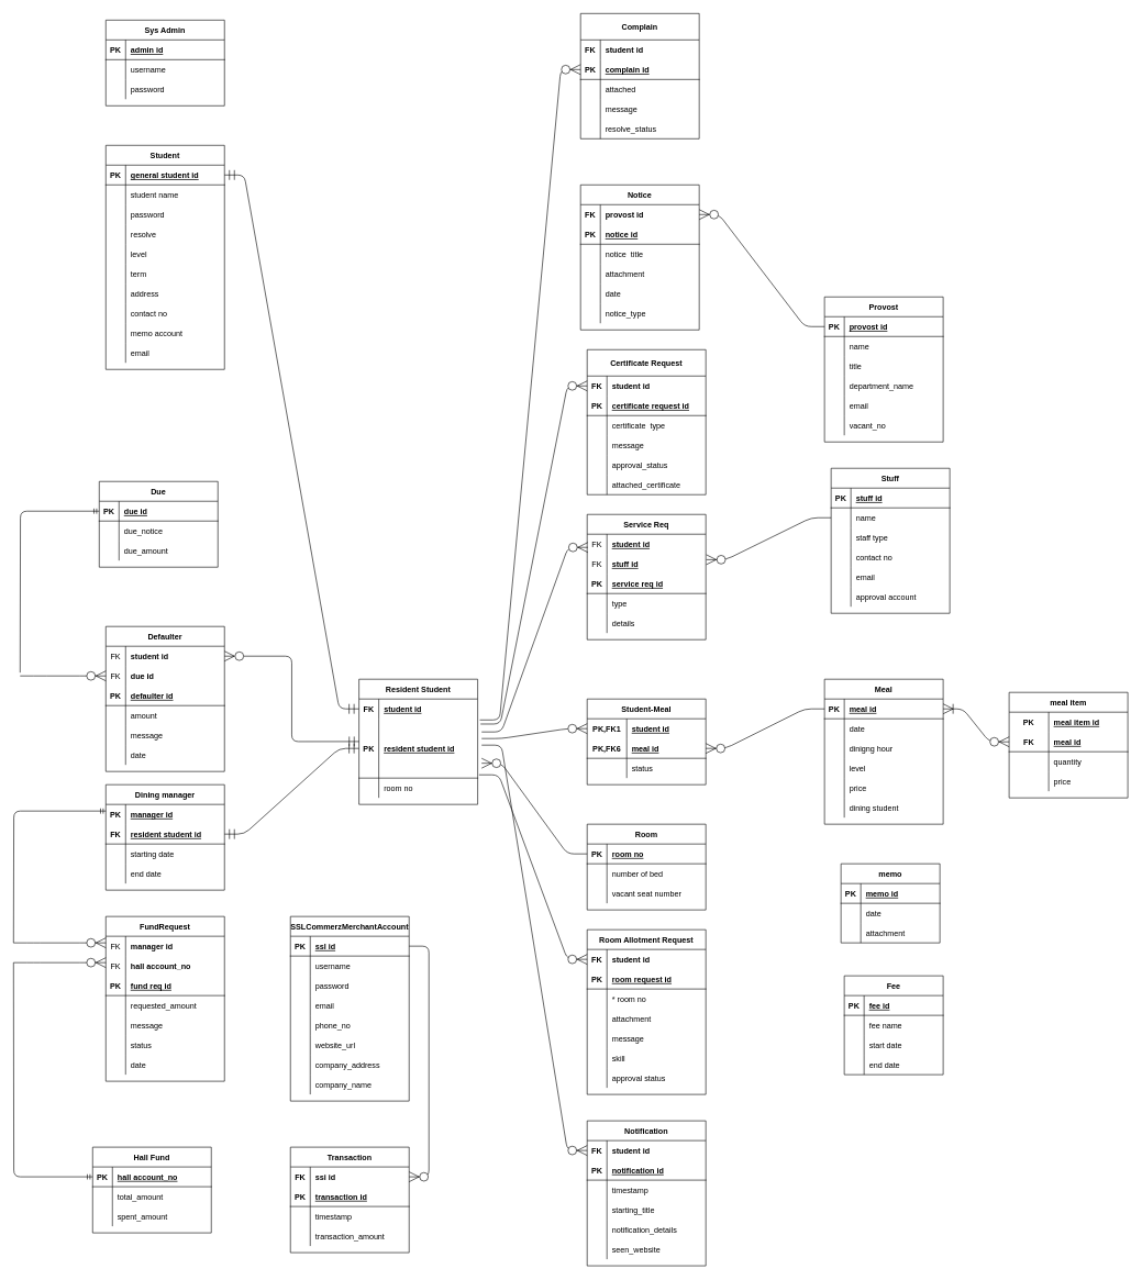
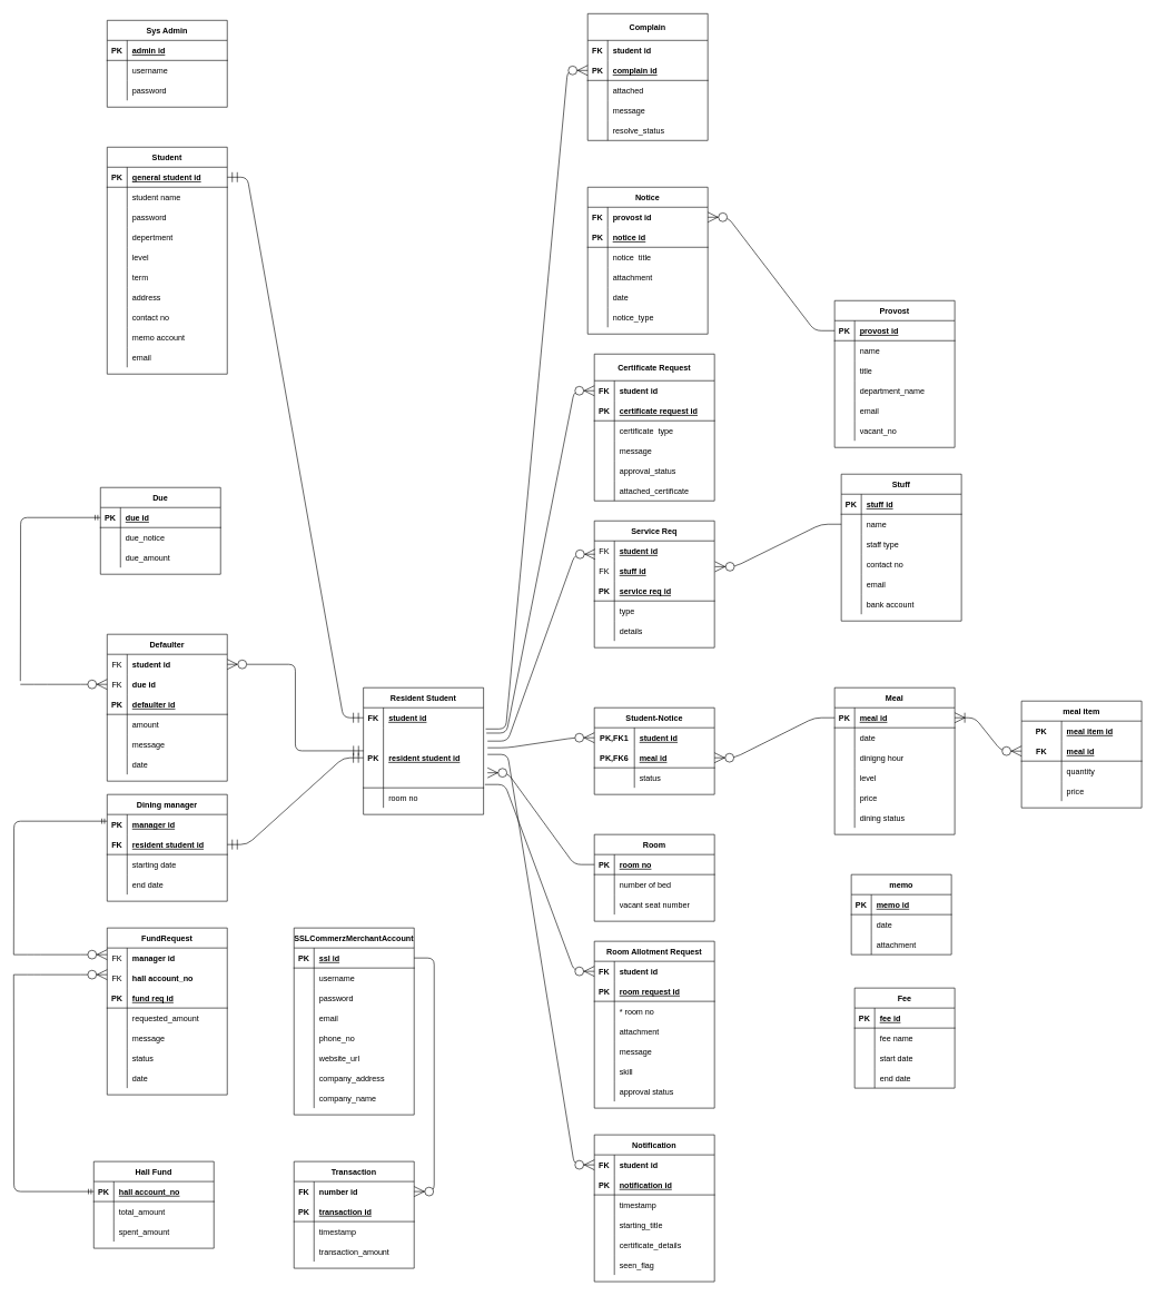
- <mxCell id="125" value="resolve" style="shape=partialRectangle;connectable=0;fillColor=none;top=0;left=0;bottom=0;right=0;align=left;spacingLeft=6;overflow=hidden;rounded=0;sketch=0;" vertex="1" parent="123"><mxGeometry x="30" width="150" height="30" as="geometry"><mxRectangle width="150" height="30" as="alternateBounds" /></mxGeometry></mxCell>
+ <mxCell id="125" value="depertment" style="shape=partialRectangle;connectable=0;fillColor=none;top=0;left=0;bottom=0;right=0;align=left;spacingLeft=6;overflow=hidden;rounded=0;sketch=0;" vertex="1" parent="123"><mxGeometry x="30" width="150" height="30" as="geometry"><mxRectangle width="150" height="30" as="alternateBounds" /></mxGeometry></mxCell>
- <mxCell id="184" value="approval account" style="shape=partialRectangle;connectable=0;fillColor=none;top=0;left=0;bottom=0;right=0;align=left;spacingLeft=6;overflow=hidden;rounded=0;sketch=0;" vertex="1" parent="182"><mxGeometry x="30" width="150" height="30" as="geometry"><mxRectangle width="150" height="30" as="alternateBounds" /></mxGeometry></mxCell>
+ <mxCell id="184" value="bank account" style="shape=partialRectangle;connectable=0;fillColor=none;top=0;left=0;bottom=0;right=0;align=left;spacingLeft=6;overflow=hidden;rounded=0;sketch=0;" vertex="1" parent="182"><mxGeometry x="30" width="150" height="30" as="geometry"><mxRectangle width="150" height="30" as="alternateBounds" /></mxGeometry></mxCell>
- <mxCell id="31" value="Student-Meal" style="shape=table;startSize=30;container=1;collapsible=1;childLayout=tableLayout;fixedRows=1;rowLines=0;fontStyle=1;align=center;resizeLast=1;rounded=0;sketch=0;gradientColor=none;" vertex="1" parent="1"><mxGeometry x="890" y="1060" width="180" height="130" as="geometry" /></mxCell>
+ <mxCell id="31" value="Student-Notice" style="shape=table;startSize=30;container=1;collapsible=1;childLayout=tableLayout;fixedRows=1;rowLines=0;fontStyle=1;align=center;resizeLast=1;rounded=0;sketch=0;gradientColor=none;" vertex="1" parent="1"><mxGeometry x="890" y="1060" width="180" height="130" as="geometry" /></mxCell>
- <mxCell id="30" value="dining student" style="shape=partialRectangle;connectable=0;fillColor=none;top=0;left=0;bottom=0;right=0;align=left;spacingLeft=6;overflow=hidden;rounded=0;sketch=0;" vertex="1" parent="28"><mxGeometry x="30" width="150" height="30" as="geometry"><mxRectangle width="150" height="30" as="alternateBounds" /></mxGeometry></mxCell>
+ <mxCell id="30" value="dining status" style="shape=partialRectangle;connectable=0;fillColor=none;top=0;left=0;bottom=0;right=0;align=left;spacingLeft=6;overflow=hidden;rounded=0;sketch=0;" vertex="1" parent="28"><mxGeometry x="30" width="150" height="30" as="geometry"><mxRectangle width="150" height="30" as="alternateBounds" /></mxGeometry></mxCell>
- <mxCell id="329" value="ssi id" style="shape=partialRectangle;connectable=0;fillColor=none;top=0;left=0;bottom=0;right=0;align=left;spacingLeft=6;overflow=hidden;rounded=0;sketch=0;fontStyle=1" vertex="1" parent="327"><mxGeometry x="30" width="150" height="30" as="geometry"><mxRectangle width="150" height="30" as="alternateBounds" /></mxGeometry></mxCell>
+ <mxCell id="329" value="number id" style="shape=partialRectangle;connectable=0;fillColor=none;top=0;left=0;bottom=0;right=0;align=left;spacingLeft=6;overflow=hidden;rounded=0;sketch=0;fontStyle=1" vertex="1" parent="327"><mxGeometry x="30" width="150" height="30" as="geometry"><mxRectangle width="150" height="30" as="alternateBounds" /></mxGeometry></mxCell>
- <mxCell id="245" value="notification_details" style="shape=partialRectangle;connectable=0;fillColor=none;top=0;left=0;bottom=0;right=0;align=left;spacingLeft=6;overflow=hidden;rounded=0;sketch=0;" vertex="1" parent="243"><mxGeometry x="30" width="150" height="30" as="geometry"><mxRectangle width="150" height="30" as="alternateBounds" /></mxGeometry></mxCell>
+ <mxCell id="245" value="certificate_details" style="shape=partialRectangle;connectable=0;fillColor=none;top=0;left=0;bottom=0;right=0;align=left;spacingLeft=6;overflow=hidden;rounded=0;sketch=0;" vertex="1" parent="243"><mxGeometry x="30" width="150" height="30" as="geometry"><mxRectangle width="150" height="30" as="alternateBounds" /></mxGeometry></mxCell>
- <mxCell id="248" value="seen_website" style="shape=partialRectangle;connectable=0;fillColor=none;top=0;left=0;bottom=0;right=0;align=left;spacingLeft=6;overflow=hidden;rounded=0;sketch=0;" vertex="1" parent="246"><mxGeometry x="30" width="150" height="30" as="geometry"><mxRectangle width="150" height="30" as="alternateBounds" /></mxGeometry></mxCell>
+ <mxCell id="248" value="seen_flag" style="shape=partialRectangle;connectable=0;fillColor=none;top=0;left=0;bottom=0;right=0;align=left;spacingLeft=6;overflow=hidden;rounded=0;sketch=0;" vertex="1" parent="246"><mxGeometry x="30" width="150" height="30" as="geometry"><mxRectangle width="150" height="30" as="alternateBounds" /></mxGeometry></mxCell>
